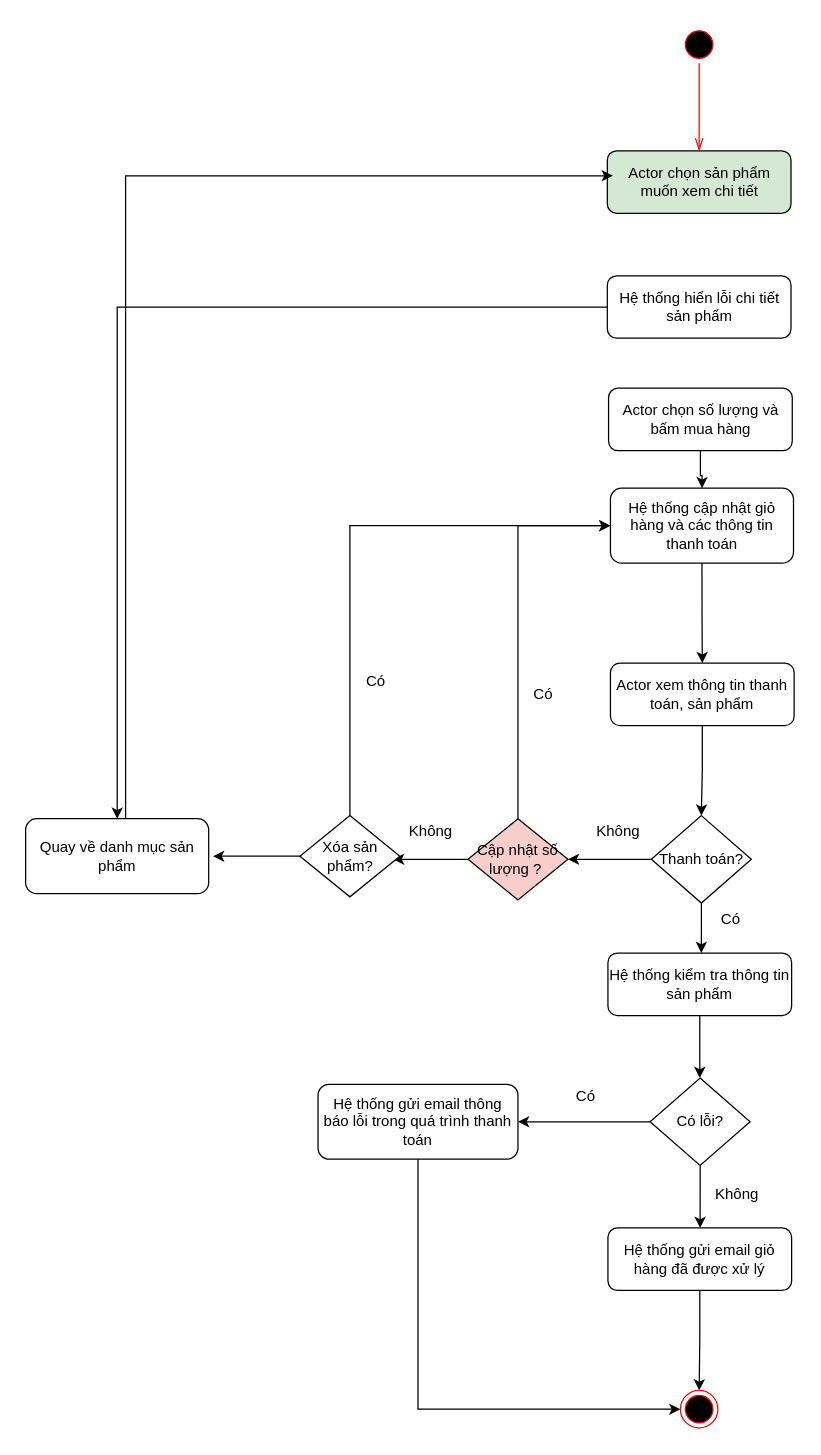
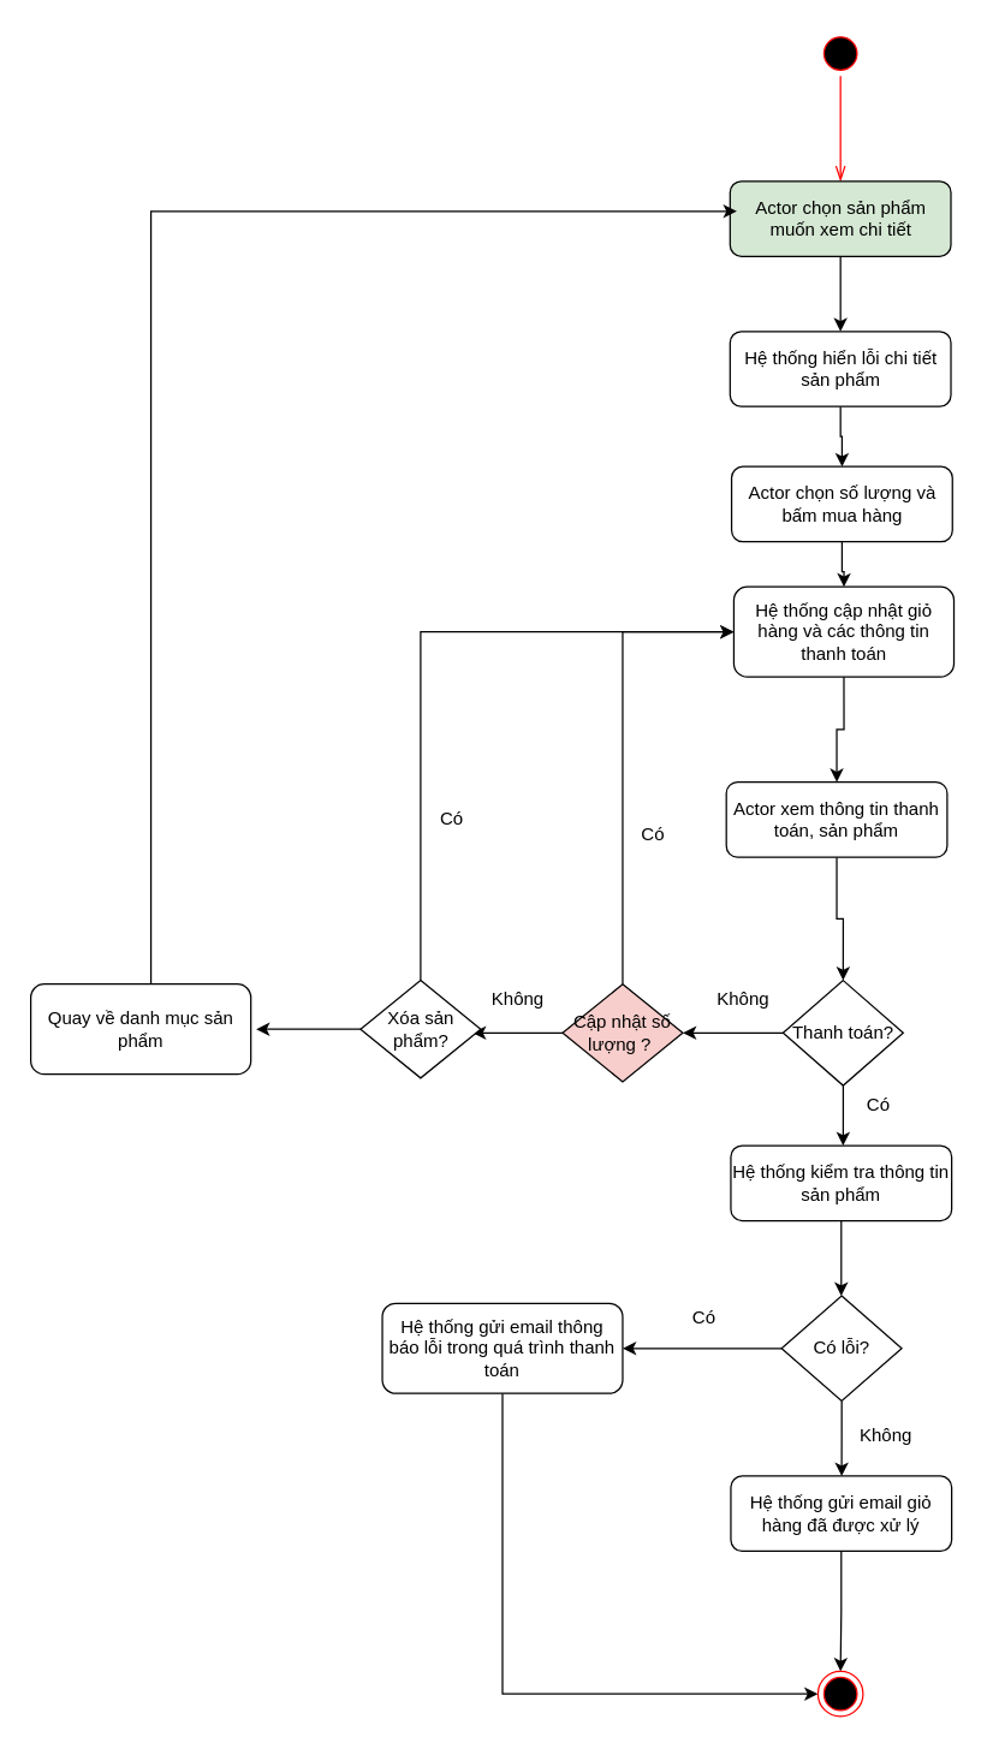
+ <mxCell id="36" style="edgeStyle=orthogonalEdgeStyle;rounded=0;orthogonalLoop=1;jettySize=auto;html=1;entryX=0.5;entryY=0;entryDx=0;entryDy=0;" parent="1" source="37" target="39" edge="1"><mxGeometry relative="1" as="geometry" /></mxCell>
- <mxCell id="38" style="edgeStyle=orthogonalEdgeStyle;rounded=0;orthogonalLoop=1;jettySize=auto;html=1;" parent="1" source="39" target="41" edge="1"><mxGeometry relative="1" as="geometry" /></mxCell>
+ <mxCell id="38" style="edgeStyle=orthogonalEdgeStyle;rounded=0;orthogonalLoop=1;jettySize=auto;html=1;entryX=0.5;entryY=0;entryDx=0;entryDy=0;" parent="1" source="39" target="5" edge="1"><mxGeometry relative="1" as="geometry" /></mxCell>
- <mxCell id="15" value="Actor xem thông tin thanh toán, sản phẩm" style="rounded=1;whiteSpace=wrap;html=1;" parent="1" vertex="1"><mxGeometry x="488" y="530" width="147" height="50" as="geometry" /></mxCell>
+ <mxCell id="15" value="Actor xem thông tin thanh toán, sản phẩm" style="rounded=1;whiteSpace=wrap;html=1;" parent="1" vertex="1"><mxGeometry x="483" y="520" width="147" height="50" as="geometry" /></mxCell>
